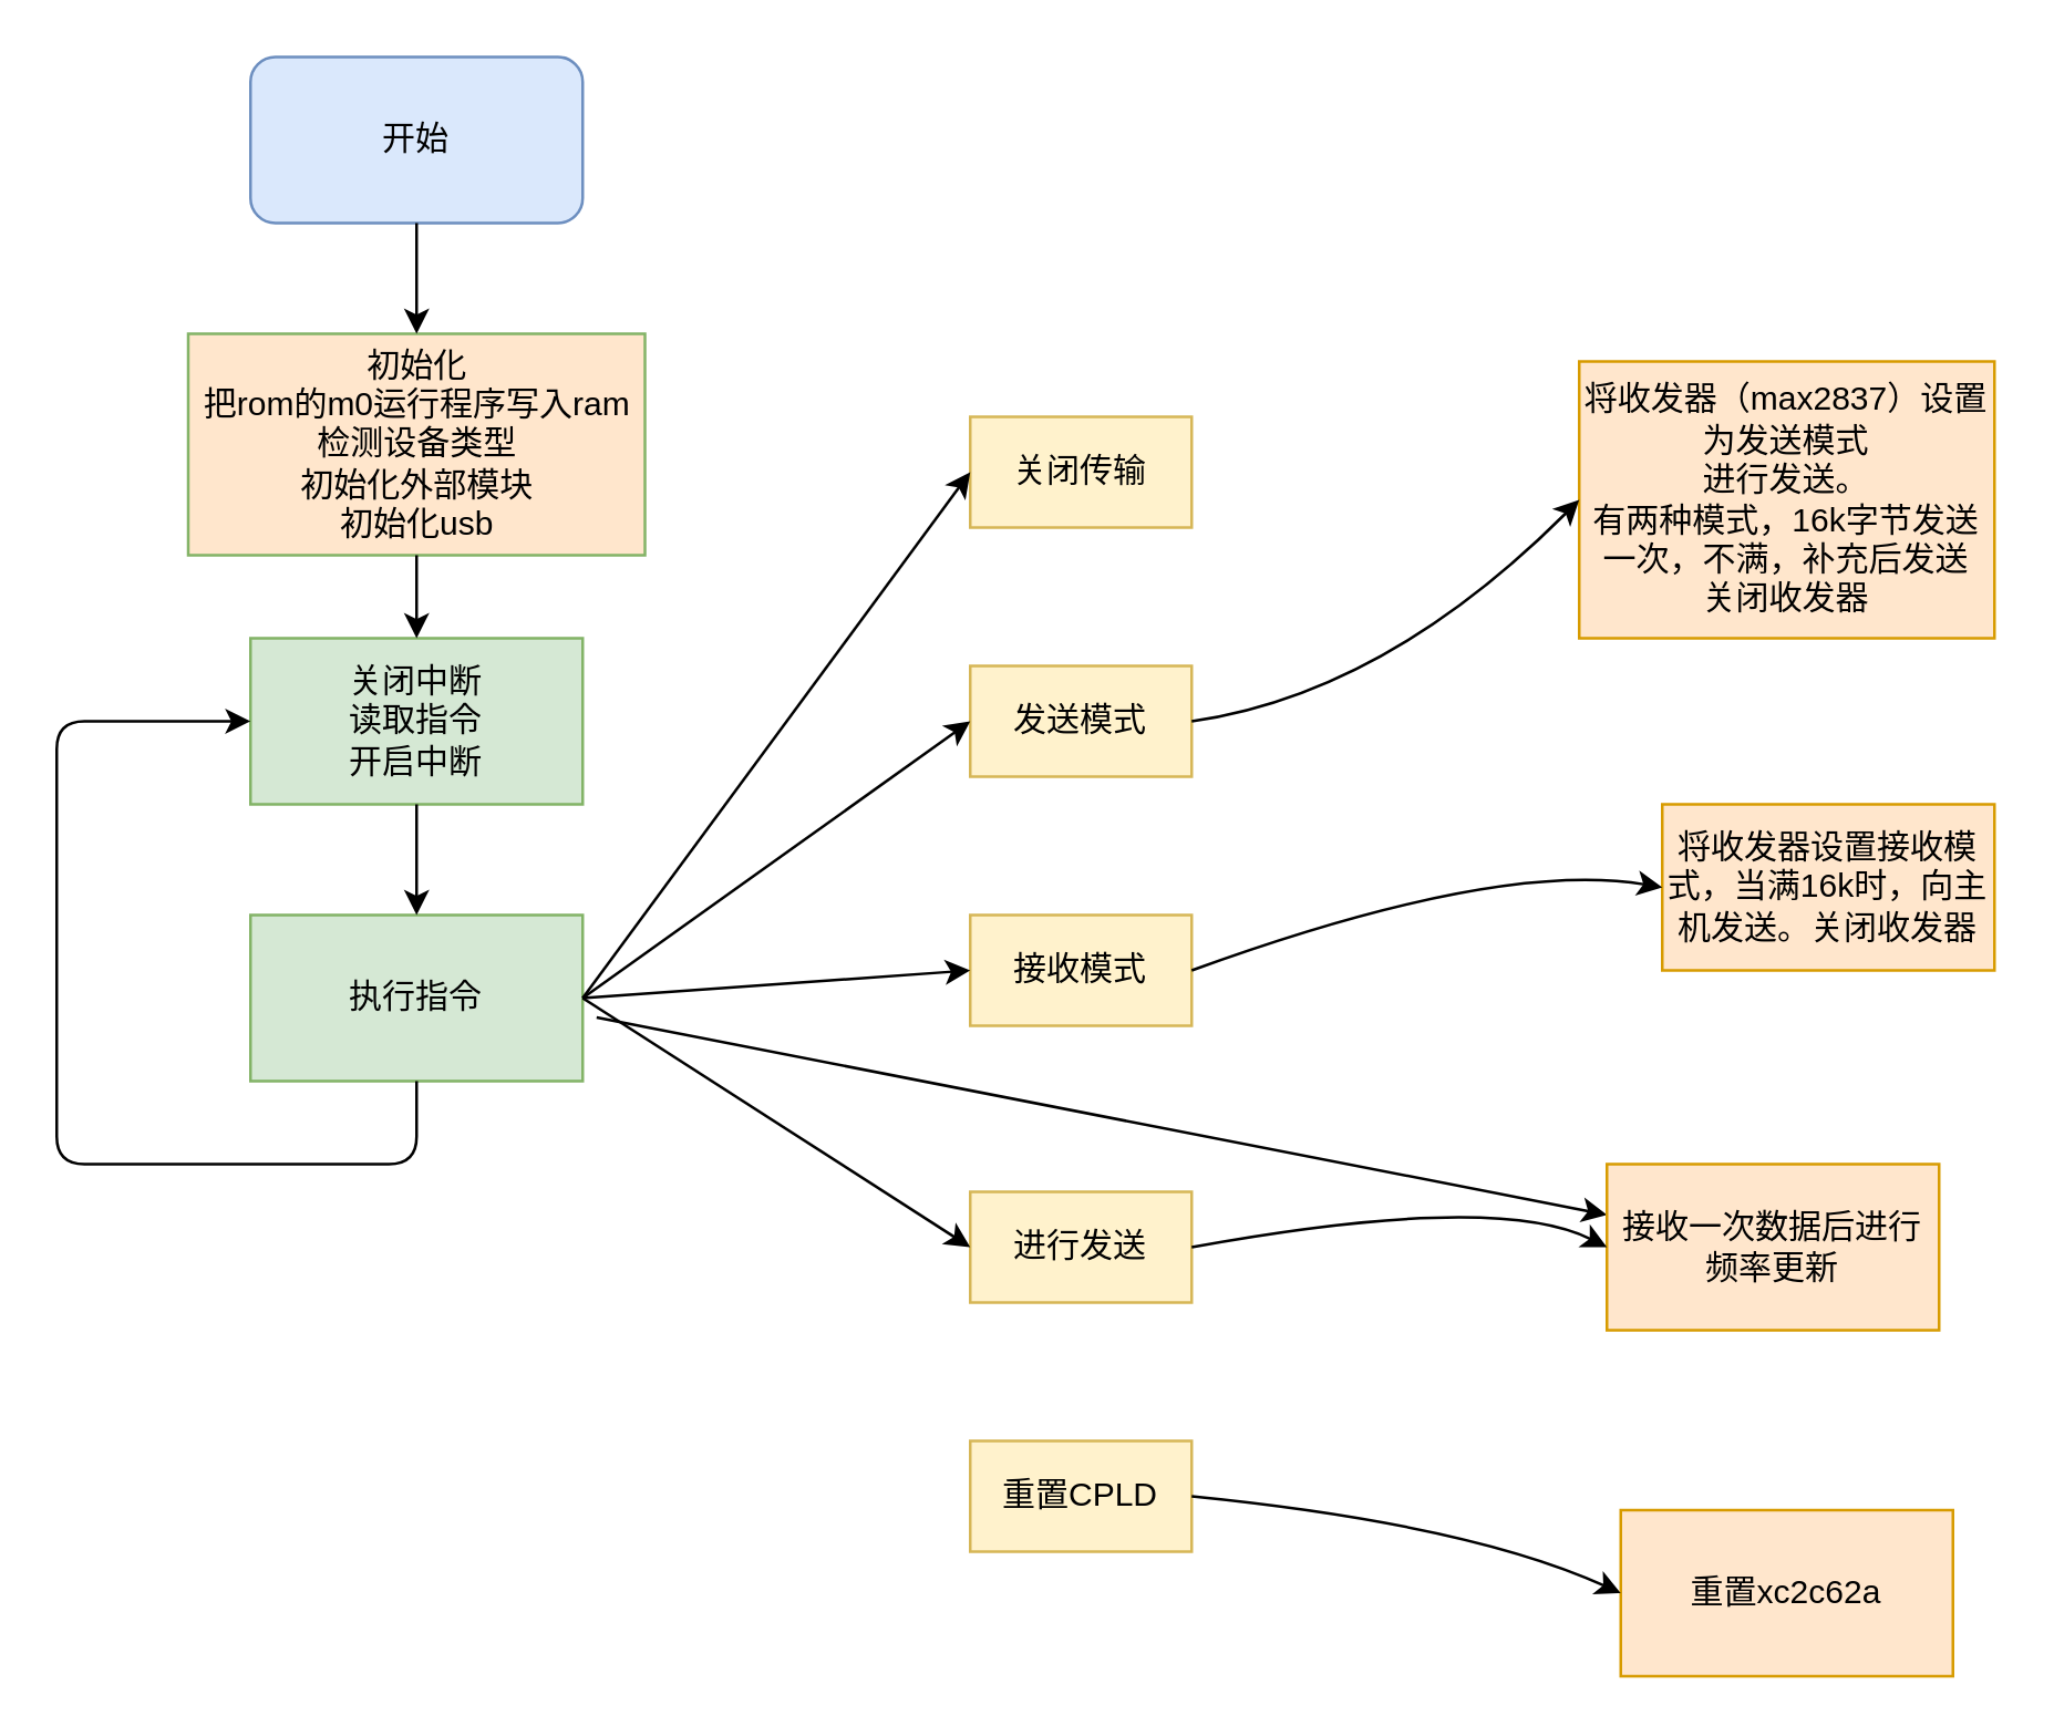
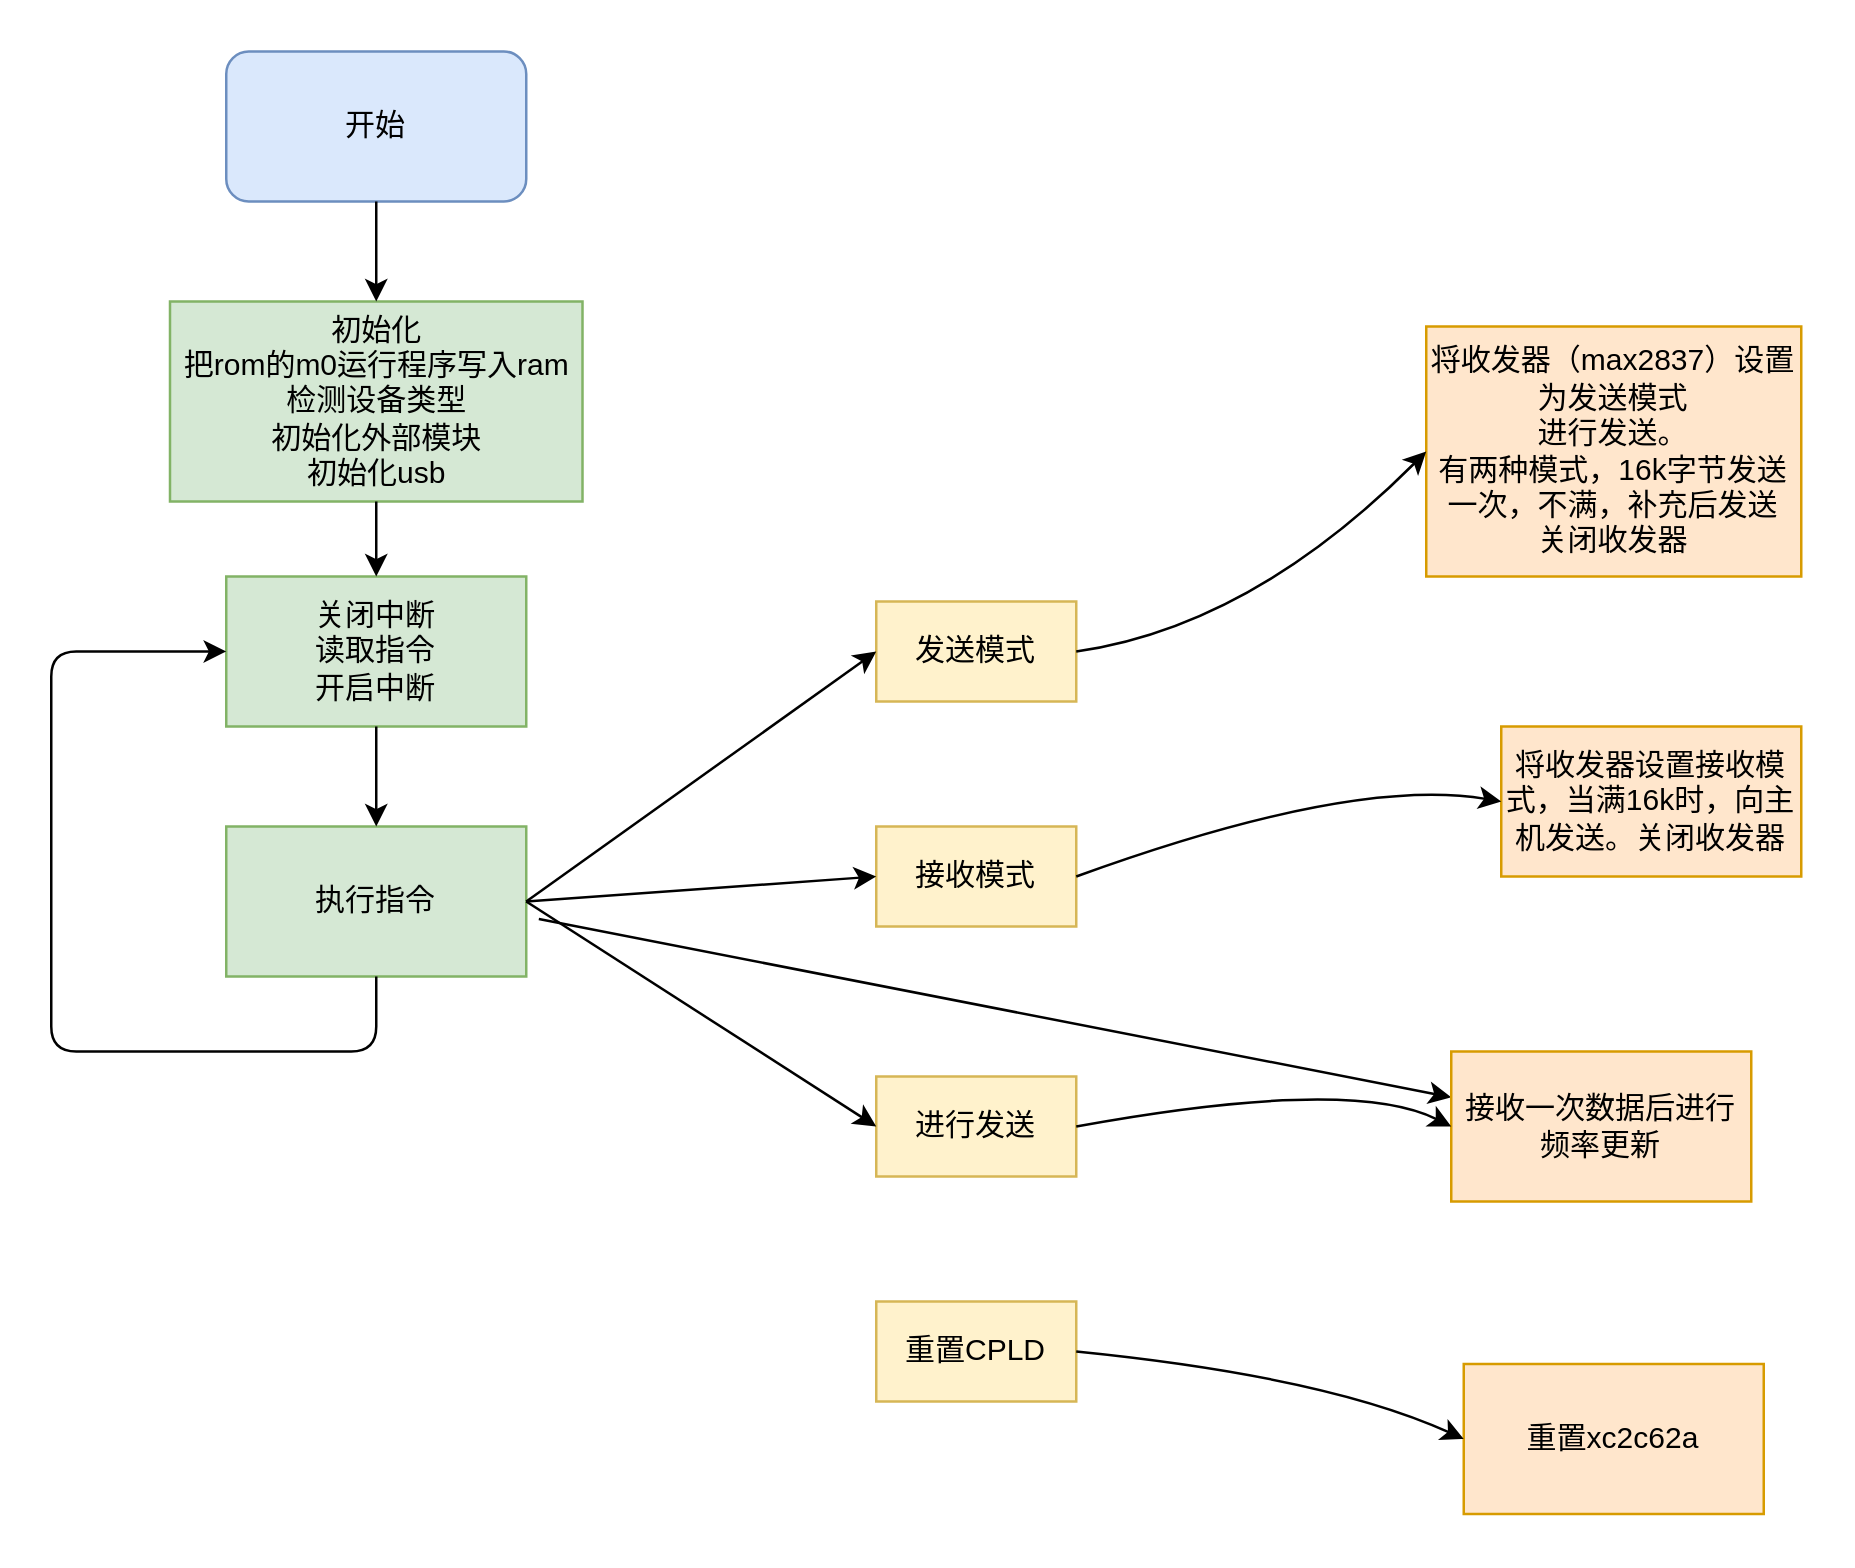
- <mxCell id="3" value="初始化&lt;br&gt;把rom的m0运行程序写入ram&lt;br&gt;检测设备类型&lt;br&gt;初始化外部模块&lt;br&gt;初始化usb" style="rounded=0;whiteSpace=wrap;html=1;fillColor=#ffe6cc;strokeColor=#82b366;" vertex="1" parent="1"><mxGeometry x="67.5" y="120" width="165" height="80" as="geometry" /></mxCell>
+ <mxCell id="3" value="初始化&lt;br&gt;把rom的m0运行程序写入ram&lt;br&gt;检测设备类型&lt;br&gt;初始化外部模块&lt;br&gt;初始化usb" style="rounded=0;whiteSpace=wrap;html=1;fillColor=#d5e8d4;strokeColor=#82b366;" vertex="1" parent="1"><mxGeometry x="67.5" y="120" width="165" height="80" as="geometry" /></mxCell>
- <mxCell id="12" value="关闭传输" style="rounded=0;whiteSpace=wrap;html=1;fillColor=#fff2cc;strokeColor=#d6b656;" vertex="1" parent="1"><mxGeometry x="350" y="150" width="80" height="40" as="geometry" /></mxCell>
- <mxCell id="15" value="" style="endArrow=classic;html=1;exitX=1;exitY=0.5;exitDx=0;exitDy=0;entryX=0;entryY=0.5;entryDx=0;entryDy=0;" edge="1" parent="1" source="6" target="12"><mxGeometry width="50" height="50" relative="1" as="geometry"><mxPoint x="480" y="490" as="sourcePoint" /><mxPoint x="530" y="440" as="targetPoint" /></mxGeometry></mxCell>
